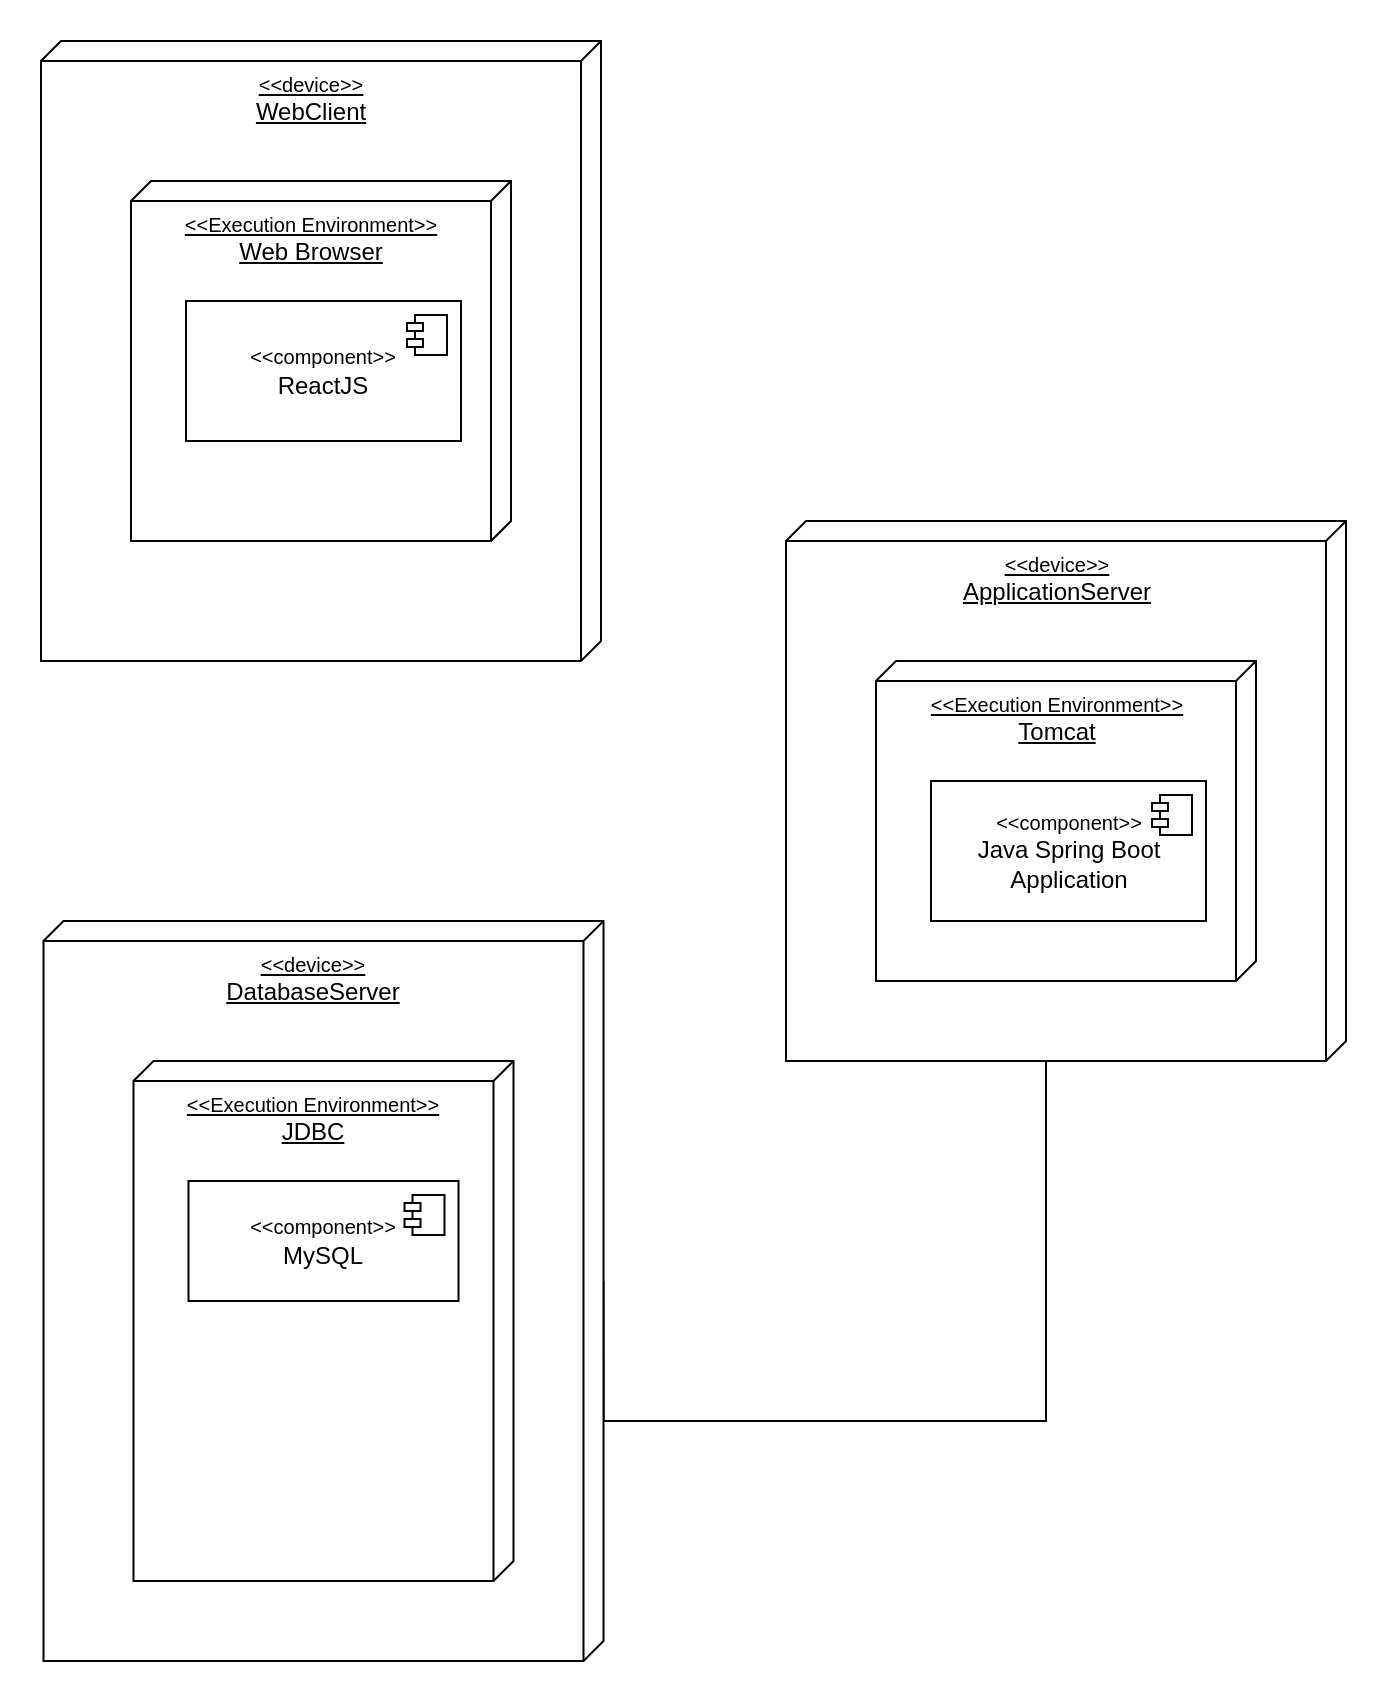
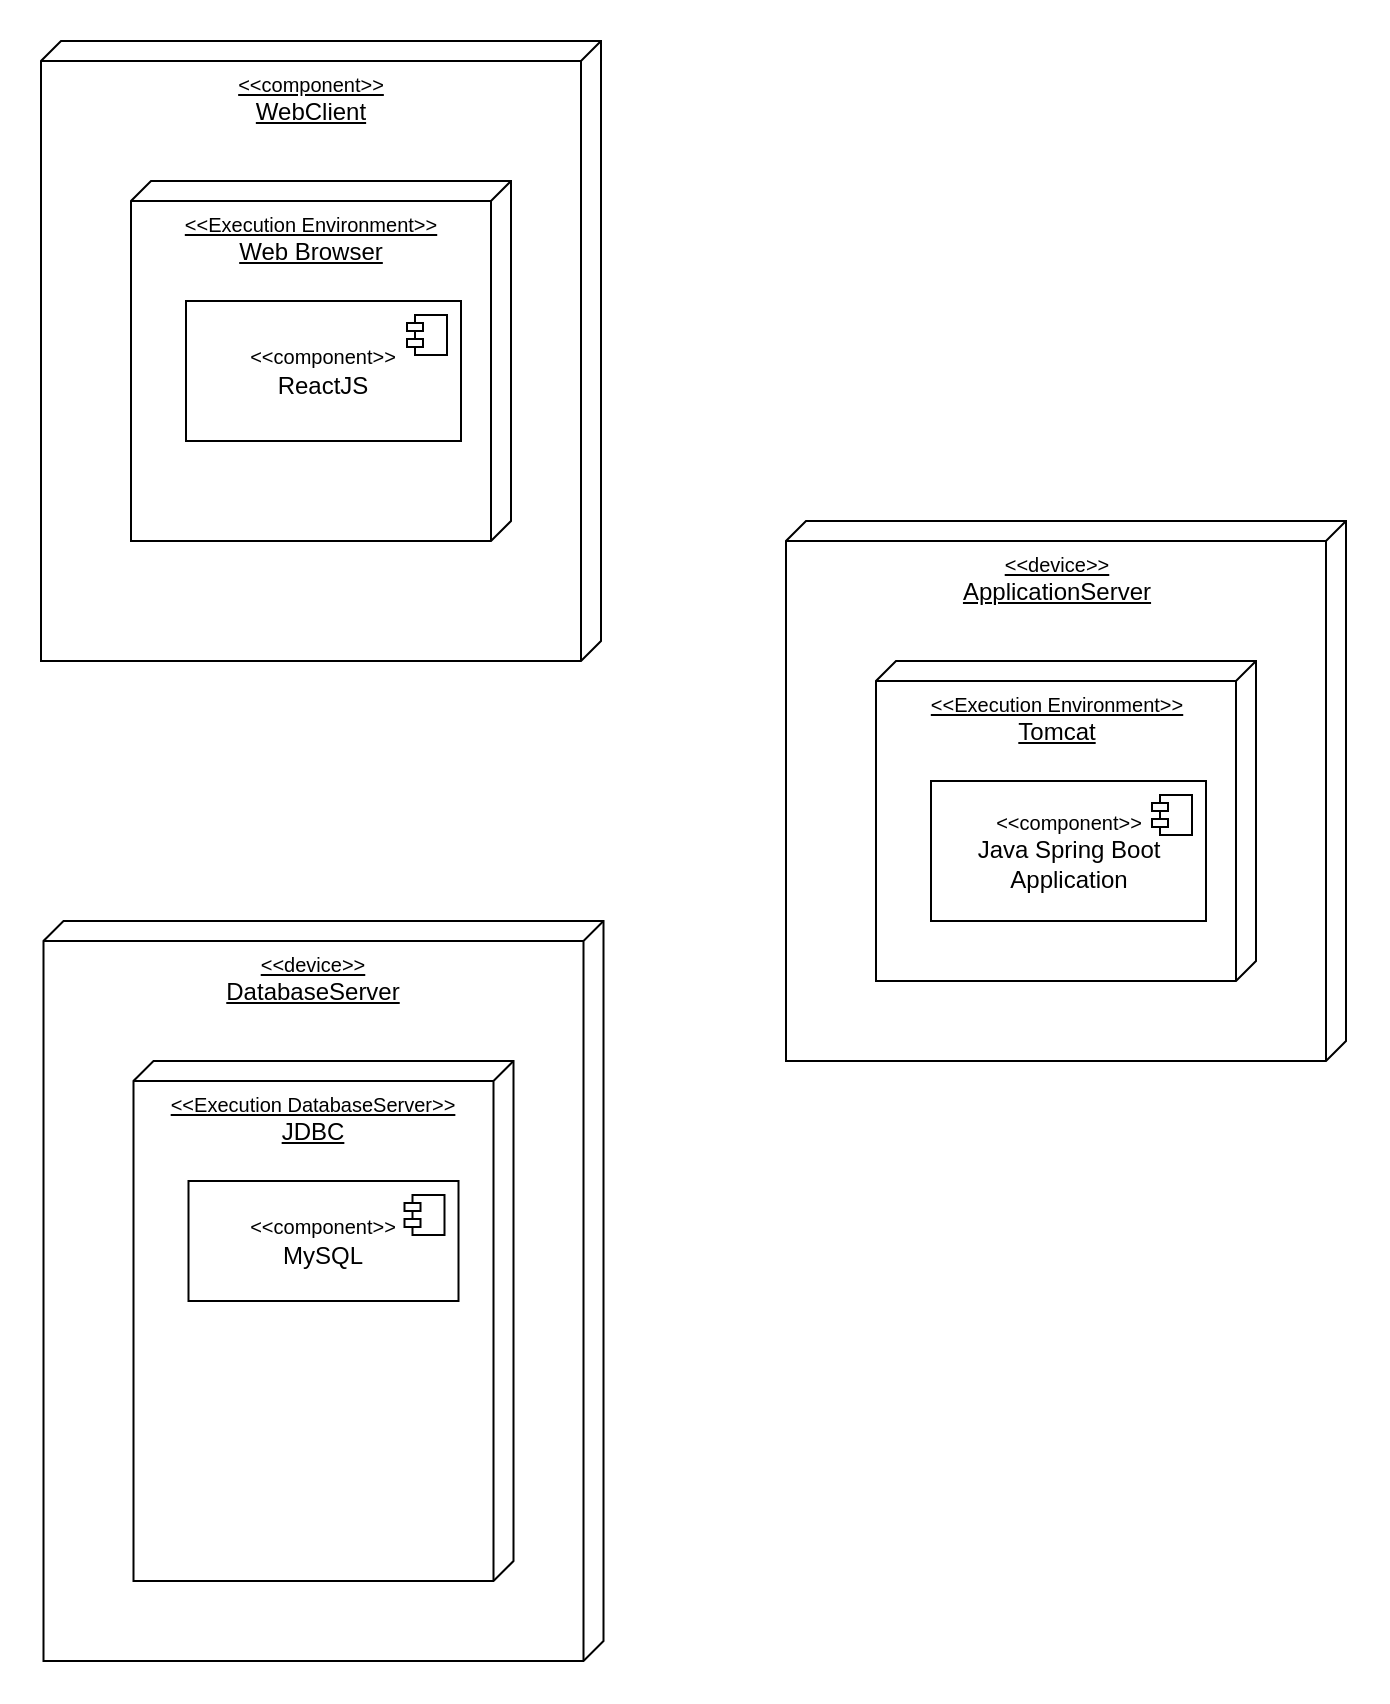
- <mxCell id="11" value="&lt;div&gt;&lt;span&gt;&lt;font style=&quot;font-size: 10px&quot;&gt;&amp;lt;&amp;lt;device&amp;gt;&amp;gt;&lt;/font&gt;&lt;/span&gt;&lt;/div&gt;&lt;div&gt;&lt;span&gt;WebClient&lt;/span&gt;&lt;/div&gt;&lt;div&gt;&lt;br&gt;&lt;/div&gt;&lt;div&gt;&lt;br&gt;&lt;/div&gt;" style="verticalAlign=top;align=center;spacingTop=8;spacingLeft=2;spacingRight=12;shape=cube;size=10;direction=south;fontStyle=4;html=1;" vertex="1" parent="1"><mxGeometry x="20" y="20" width="280" height="310" as="geometry" /></mxCell>
+ <mxCell id="11" value="&lt;div&gt;&lt;span&gt;&lt;font style=&quot;font-size: 10px&quot;&gt;&amp;lt;&amp;lt;component&amp;gt;&amp;gt;&lt;/font&gt;&lt;/span&gt;&lt;/div&gt;&lt;div&gt;&lt;span&gt;WebClient&lt;/span&gt;&lt;/div&gt;&lt;div&gt;&lt;br&gt;&lt;/div&gt;&lt;div&gt;&lt;br&gt;&lt;/div&gt;" style="verticalAlign=top;align=center;spacingTop=8;spacingLeft=2;spacingRight=12;shape=cube;size=10;direction=south;fontStyle=4;html=1;" vertex="1" parent="1"><mxGeometry x="20" y="20" width="280" height="310" as="geometry" /></mxCell>
- <mxCell id="4" value="&lt;div&gt;&lt;font style=&quot;font-size: 10px&quot;&gt;&amp;lt;&amp;lt;Execution Environment&amp;gt;&amp;gt;&lt;/font&gt;&lt;/div&gt;&lt;div&gt;JDBC&lt;/div&gt;&lt;div&gt;&lt;br&gt;&lt;/div&gt;" style="verticalAlign=top;align=center;spacingTop=8;spacingLeft=2;spacingRight=12;shape=cube;size=10;direction=south;fontStyle=4;html=1;" vertex="1" parent="1"><mxGeometry x="66.25" y="530" width="190" height="260" as="geometry" /></mxCell>
+ <mxCell id="4" value="&lt;div&gt;&lt;font style=&quot;font-size: 10px&quot;&gt;&amp;lt;&amp;lt;Execution DatabaseServer&amp;gt;&amp;gt;&lt;/font&gt;&lt;/div&gt;&lt;div&gt;JDBC&lt;/div&gt;&lt;div&gt;&lt;br&gt;&lt;/div&gt;" style="verticalAlign=top;align=center;spacingTop=8;spacingLeft=2;spacingRight=12;shape=cube;size=10;direction=south;fontStyle=4;html=1;" vertex="1" parent="1"><mxGeometry x="66.25" y="530" width="190" height="260" as="geometry" /></mxCell>
- <mxCell id="2" style="edgeStyle=orthogonalEdgeStyle;rounded=0;orthogonalLoop=1;jettySize=auto;html=1;exitX=0;exitY=0;exitDx=180;exitDy=0;exitPerimeter=0;fontSize=10;endArrow=none;endFill=0;" edge="1" parent="1" source="3" target="7"><mxGeometry relative="1" as="geometry"><Array as="points"><mxPoint x="301.5" y="710" /><mxPoint x="522.5" y="710" /></Array></mxGeometry></mxCell>
